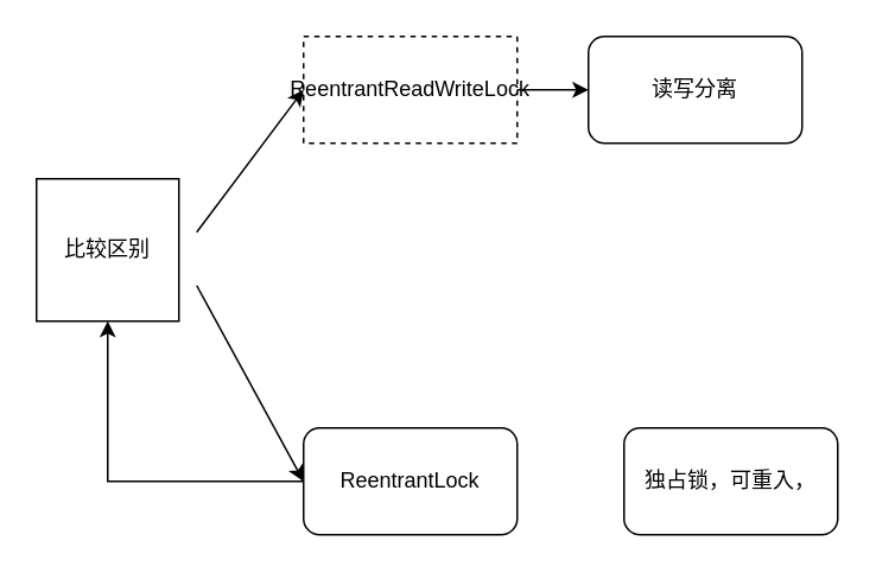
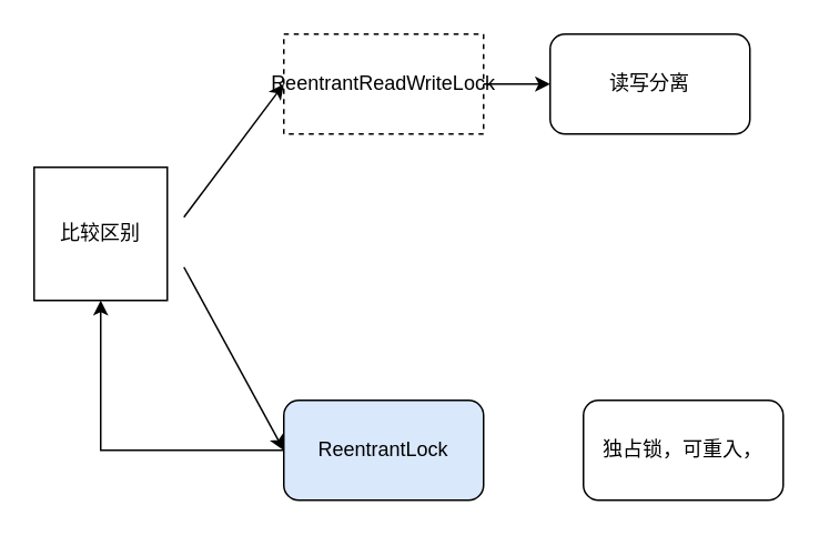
- <mxCell id="7" value="ReentrantLock" style="rounded=1;whiteSpace=wrap;html=1;" vertex="1" parent="1"><mxGeometry x="170" y="240" width="120" height="60" as="geometry" /></mxCell>
+ <mxCell id="7" value="ReentrantLock" style="rounded=1;whiteSpace=wrap;html=1;fillColor=#dae8fc;" vertex="1" parent="1"><mxGeometry x="170" y="240" width="120" height="60" as="geometry" /></mxCell>
